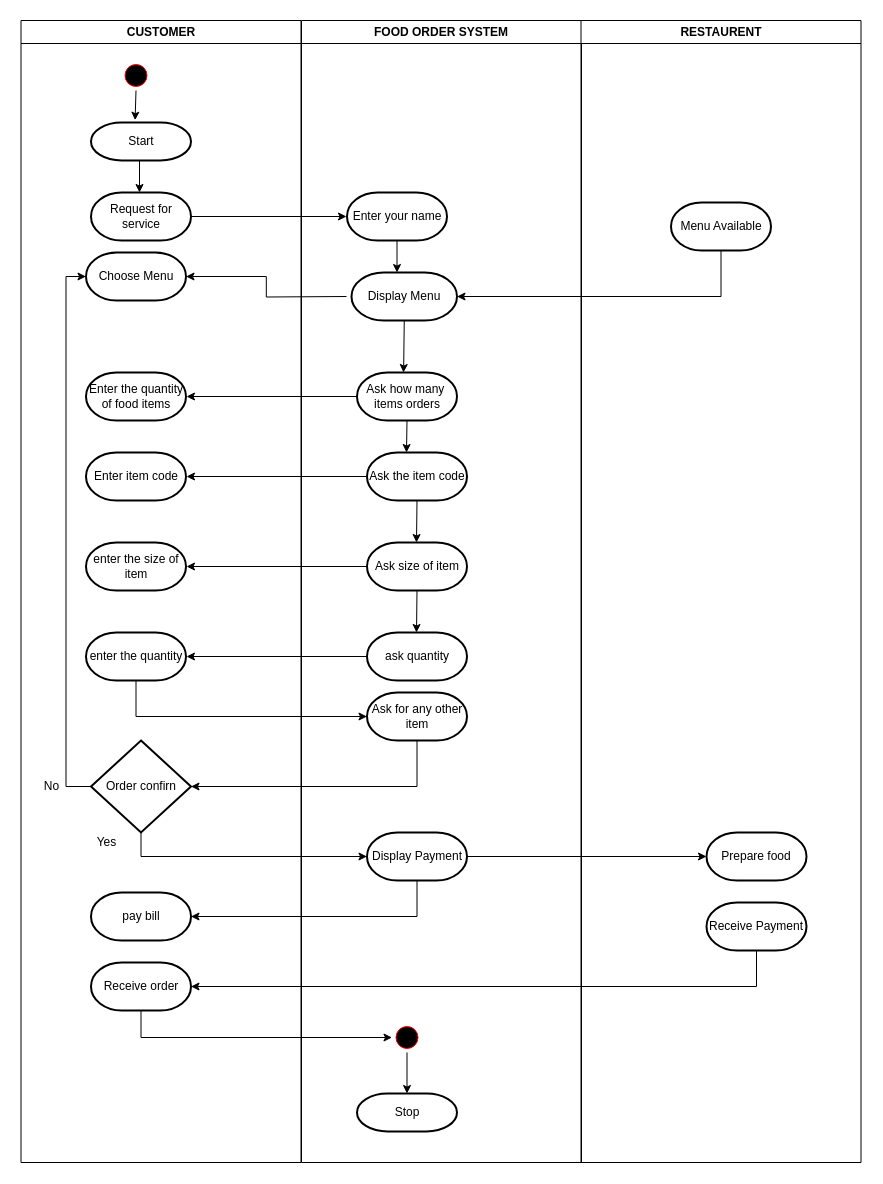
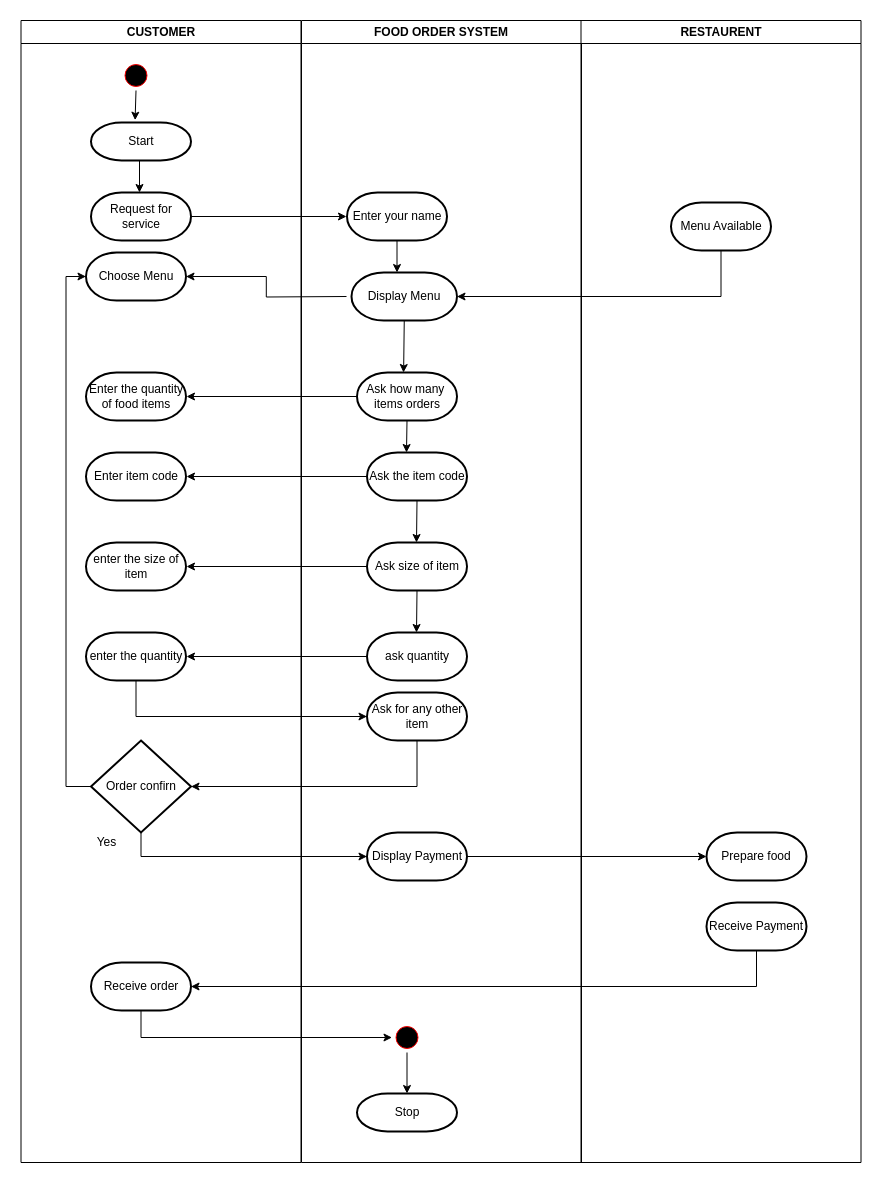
- <mxCell id="14" value="No" style="text;html=1;align=center;verticalAlign=middle;resizable=0;points=[];autosize=1;strokeColor=none;fillColor=none;" vertex="1" parent="2"><mxGeometry x="15.5" y="756" width="30" height="20" as="geometry" /></mxCell>
- <mxCell id="15" value="pay bill" style="strokeWidth=2;html=1;shape=mxgraph.flowchart.terminator;whiteSpace=wrap;" vertex="1" parent="2"><mxGeometry x="70" y="872" width="100" height="48" as="geometry" /></mxCell>
- <mxCell id="50" style="edgeStyle=orthogonalEdgeStyle;rounded=0;jumpStyle=arc;orthogonalLoop=1;jettySize=auto;html=1;exitX=0.5;exitY=1;exitDx=0;exitDy=0;exitPerimeter=0;entryX=1;entryY=0.5;entryDx=0;entryDy=0;entryPerimeter=0;" edge="1" parent="1" source="26" target="15"><mxGeometry relative="1" as="geometry" /></mxCell>
